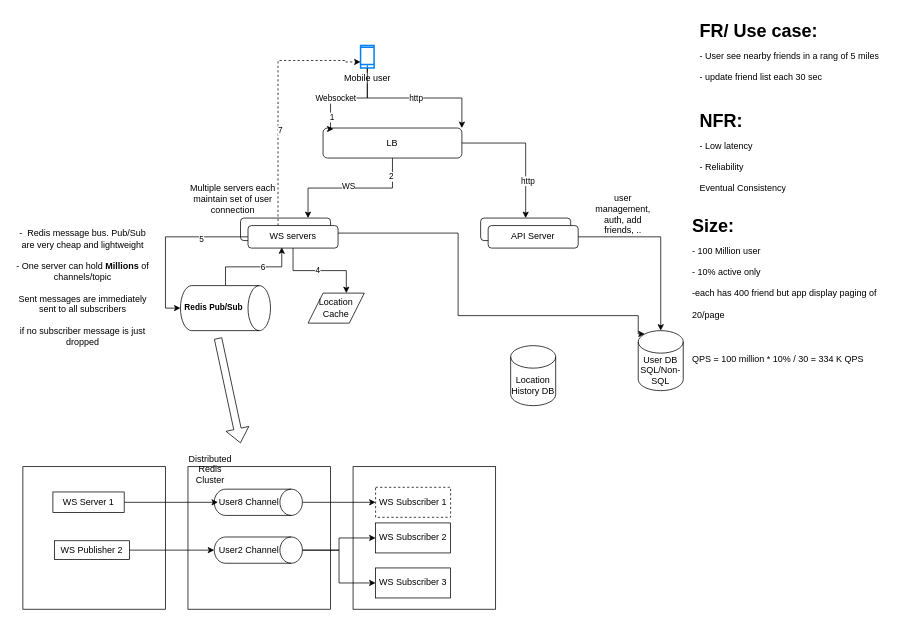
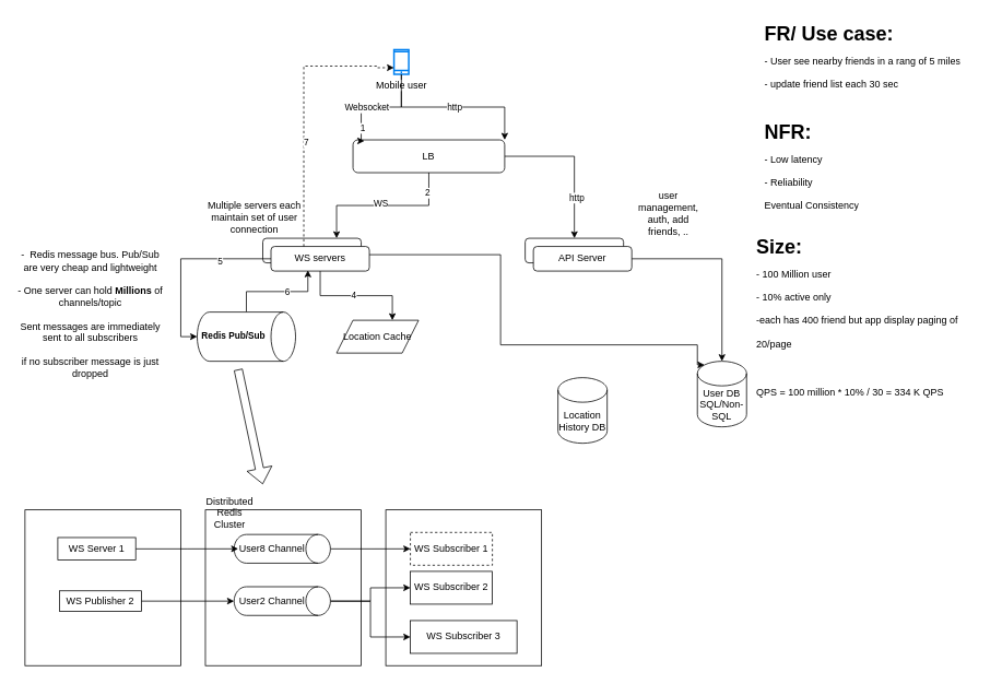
- <mxCell id="23" value="user management, auth, add friends, .." style="text;html=1;align=center;verticalAlign=middle;whiteSpace=wrap;rounded=0;" parent="1" vertex="1"><mxGeometry x="800" y="270" width="60" height="30" as="geometry" /></mxCell>
+ <mxCell id="23" value="user management, auth, add friends, .." style="text;html=1;align=center;verticalAlign=middle;whiteSpace=wrap;rounded=0;" parent="1" vertex="1"><mxGeometry x="785" y="245" width="60" height="30" as="geometry" /></mxCell>
- <mxCell id="25" value="Location Cache" style="shape=parallelogram;perimeter=parallelogramPerimeter;whiteSpace=wrap;html=1;fixedSize=1;" parent="1" vertex="1"><mxGeometry x="410" y="390" width="75" height="40" as="geometry" /></mxCell>
+ <mxCell id="25" value="Location Cache" style="shape=parallelogram;perimeter=parallelogramPerimeter;whiteSpace=wrap;html=1;fixedSize=1;" parent="1" vertex="1"><mxGeometry x="410" y="390" width="100" height="40" as="geometry" /></mxCell>
- <mxCell id="44" value="WS Subscriber 3" style="rounded=0;whiteSpace=wrap;html=1;" parent="1" vertex="1"><mxGeometry x="500" y="756.25" width="100" height="40" as="geometry" /></mxCell>
+ <mxCell id="44" value="WS Subscriber 3" style="rounded=0;whiteSpace=wrap;html=1;" parent="1" vertex="1"><mxGeometry x="500" y="756.25" width="130" height="40" as="geometry" /></mxCell>
